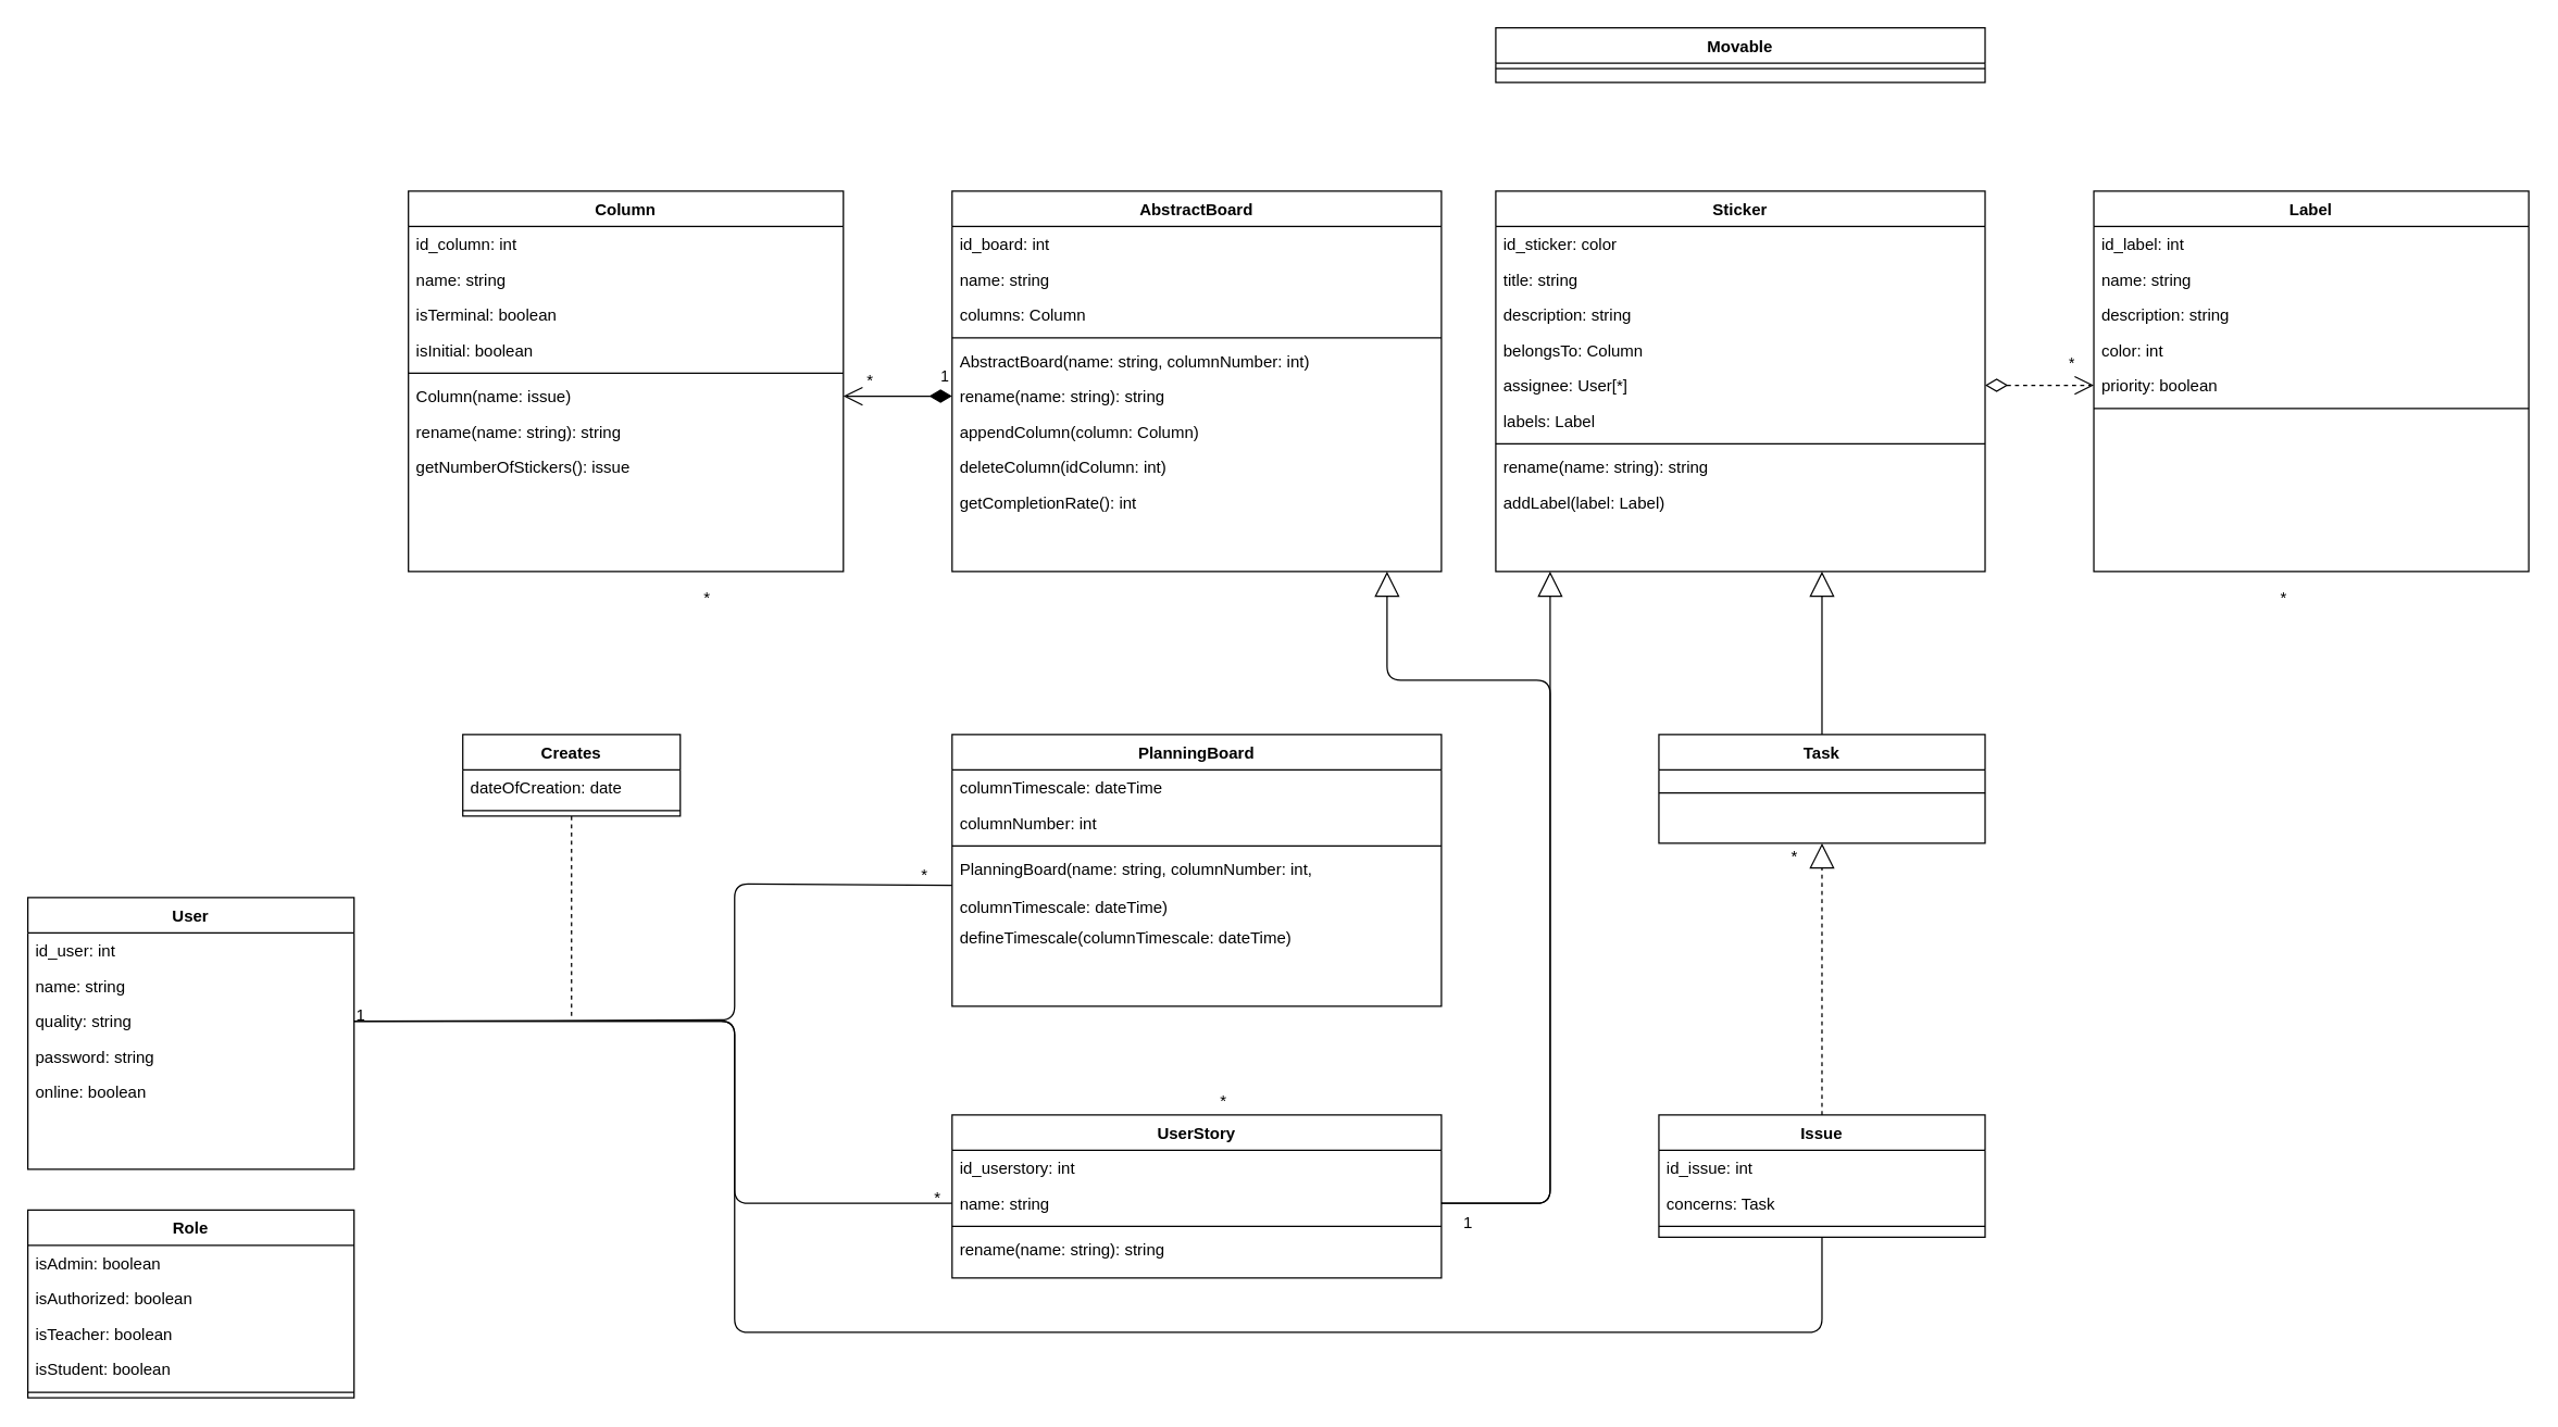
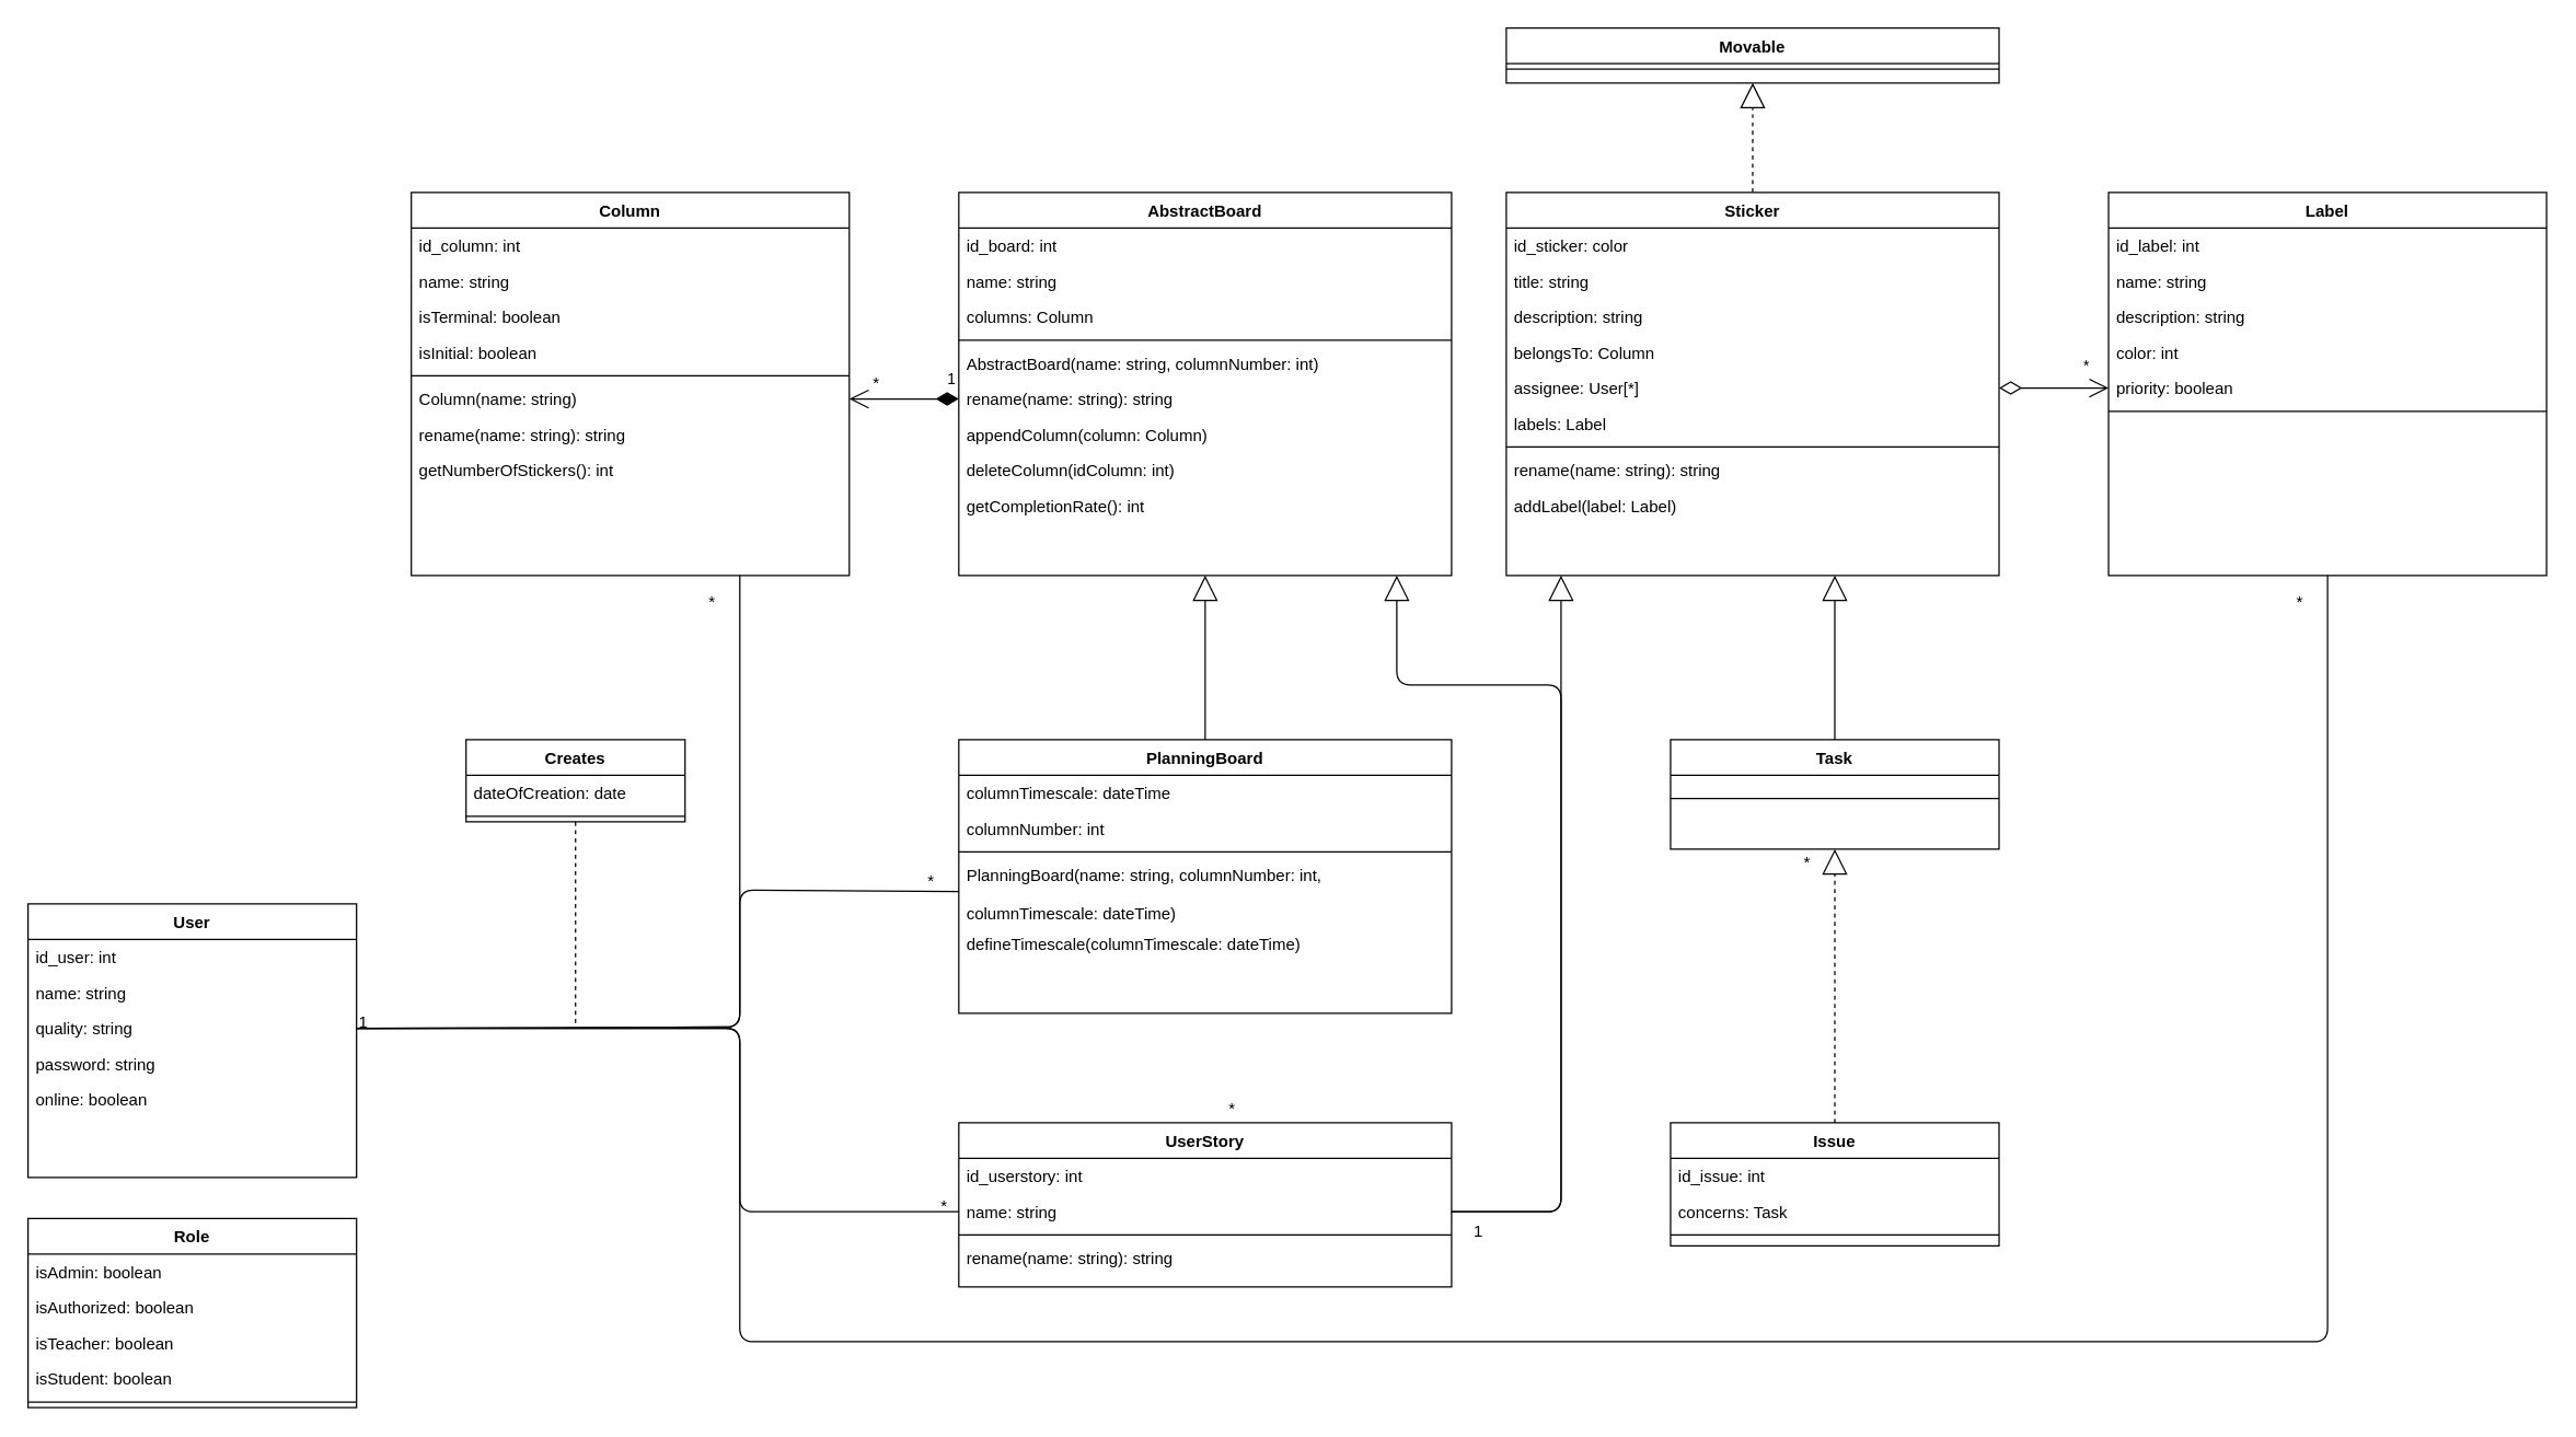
+ <mxCell id="84" value="&lt;div&gt;&lt;br&gt;&lt;/div&gt;" style="endArrow=block;endSize=16;endFill=0;html=1;exitX=0.5;exitY=0;exitDx=0;exitDy=0;dashed=1;entryX=0.5;entryY=1;entryDx=0;entryDy=0;" parent="1" source="29" target="77" edge="1"><mxGeometry x="0.152" y="20" width="160" relative="1" as="geometry"><mxPoint x="1260" y="120" as="sourcePoint" /><mxPoint x="1260" y="42.5" as="targetPoint" /><mxPoint as="offset" /><Array as="points"><mxPoint x="1280" y="88" /></Array></mxGeometry></mxCell>
- <mxCell id="79" value="*" style="endArrow=open;html=1;endSize=12;startArrow=diamondThin;startSize=14;startFill=0;edgeStyle=orthogonalEdgeStyle;align=left;verticalAlign=bottom;exitX=1;exitY=0.5;exitDx=0;exitDy=0;entryX=0;entryY=0.5;entryDx=0;entryDy=0;dashed=1;" parent="1" source="34" target="73" edge="1"><mxGeometry x="0.5" y="7" relative="1" as="geometry"><mxPoint x="1230" y="1102.5" as="sourcePoint" /><mxPoint x="1460" y="257" as="targetPoint" /><mxPoint as="offset" /></mxGeometry></mxCell>
+ <mxCell id="79" value="*" style="endArrow=open;html=1;endSize=12;startArrow=diamondThin;startSize=14;startFill=0;edgeStyle=orthogonalEdgeStyle;align=left;verticalAlign=bottom;exitX=1;exitY=0.5;exitDx=0;exitDy=0;entryX=0;entryY=0.5;entryDx=0;entryDy=0;" parent="1" source="34" target="73" edge="1"><mxGeometry x="0.5" y="7" relative="1" as="geometry"><mxPoint x="1230" y="1102.5" as="sourcePoint" /><mxPoint x="1460" y="257" as="targetPoint" /><mxPoint as="offset" /></mxGeometry></mxCell>
- <mxCell id="65" value="Column(name: issue)" style="text;align=left;verticalAlign=top;spacingLeft=4;spacingRight=4;overflow=hidden;rotatable=0;points=[[0,0.5],[1,0.5]];portConstraint=eastwest;" vertex="1" parent="59"><mxGeometry y="138" width="320" height="26" as="geometry" /></mxCell>
+ <mxCell id="65" value="Column(name: string)" style="text;align=left;verticalAlign=top;spacingLeft=4;spacingRight=4;overflow=hidden;rotatable=0;points=[[0,0.5],[1,0.5]];portConstraint=eastwest;" vertex="1" parent="59"><mxGeometry y="138" width="320" height="26" as="geometry" /></mxCell>
- <mxCell id="67" value="getNumberOfStickers(): issue" style="text;align=left;verticalAlign=top;spacingLeft=4;spacingRight=4;overflow=hidden;rotatable=0;points=[[0,0.5],[1,0.5]];portConstraint=eastwest;rounded=0;shadow=0;html=0;" vertex="1" parent="59"><mxGeometry y="190" width="320" height="26" as="geometry" /></mxCell>
+ <mxCell id="67" value="getNumberOfStickers(): int" style="text;align=left;verticalAlign=top;spacingLeft=4;spacingRight=4;overflow=hidden;rotatable=0;points=[[0,0.5],[1,0.5]];portConstraint=eastwest;rounded=0;shadow=0;html=0;" vertex="1" parent="59"><mxGeometry y="190" width="320" height="26" as="geometry" /></mxCell>
+ <mxCell id="39" value="&lt;div&gt;&lt;br&gt;&lt;/div&gt;" style="endArrow=block;endSize=16;endFill=0;html=1;exitX=0.5;exitY=0;exitDx=0;exitDy=0;entryX=0.5;entryY=1;entryDx=0;entryDy=0;" parent="1" source="18" edge="1" target="8"><mxGeometry x="0.152" y="20" width="160" relative="1" as="geometry"><mxPoint x="890" y="550" as="sourcePoint" /><mxPoint x="820" y="420" as="targetPoint" /><mxPoint as="offset" /></mxGeometry></mxCell>
+ <mxCell id="88" value="" style="endArrow=none;html=1;entryX=0.75;entryY=1;entryDx=0;entryDy=0;exitX=1;exitY=0.5;exitDx=0;exitDy=0;" edge="1" parent="1" source="5" target="59"><mxGeometry width="50" height="50" relative="1" as="geometry"><mxPoint x="500" y="750" as="sourcePoint" /><mxPoint x="700" y="610" as="targetPoint" /><Array as="points"><mxPoint x="540" y="750" /><mxPoint x="540" y="610" /></Array></mxGeometry></mxCell>
+ <mxCell id="90" value="" style="endArrow=none;html=1;entryX=0.5;entryY=1;entryDx=0;entryDy=0;exitX=1;exitY=0.5;exitDx=0;exitDy=0;" edge="1" parent="1" source="5" target="68"><mxGeometry width="50" height="50" relative="1" as="geometry"><mxPoint x="260" y="751" as="sourcePoint" /><mxPoint x="1340" y="654" as="targetPoint" /><Array as="points"><mxPoint x="540" y="751" /><mxPoint x="540" y="980" /><mxPoint x="1700" y="980" /></Array></mxGeometry></mxCell>
- <mxCell id="89" value="" style="endArrow=none;html=1;entryX=0.5;entryY=1;entryDx=0;entryDy=0;exitX=1;exitY=0.5;exitDx=0;exitDy=0;" edge="1" parent="1" source="5" target="40"><mxGeometry width="50" height="50" relative="1" as="geometry"><mxPoint x="270" y="761" as="sourcePoint" /><mxPoint x="550" y="430" as="targetPoint" /><Array as="points"><mxPoint x="540" y="751" /><mxPoint x="540" y="980" /><mxPoint x="1340" y="980" /></Array></mxGeometry></mxCell>
